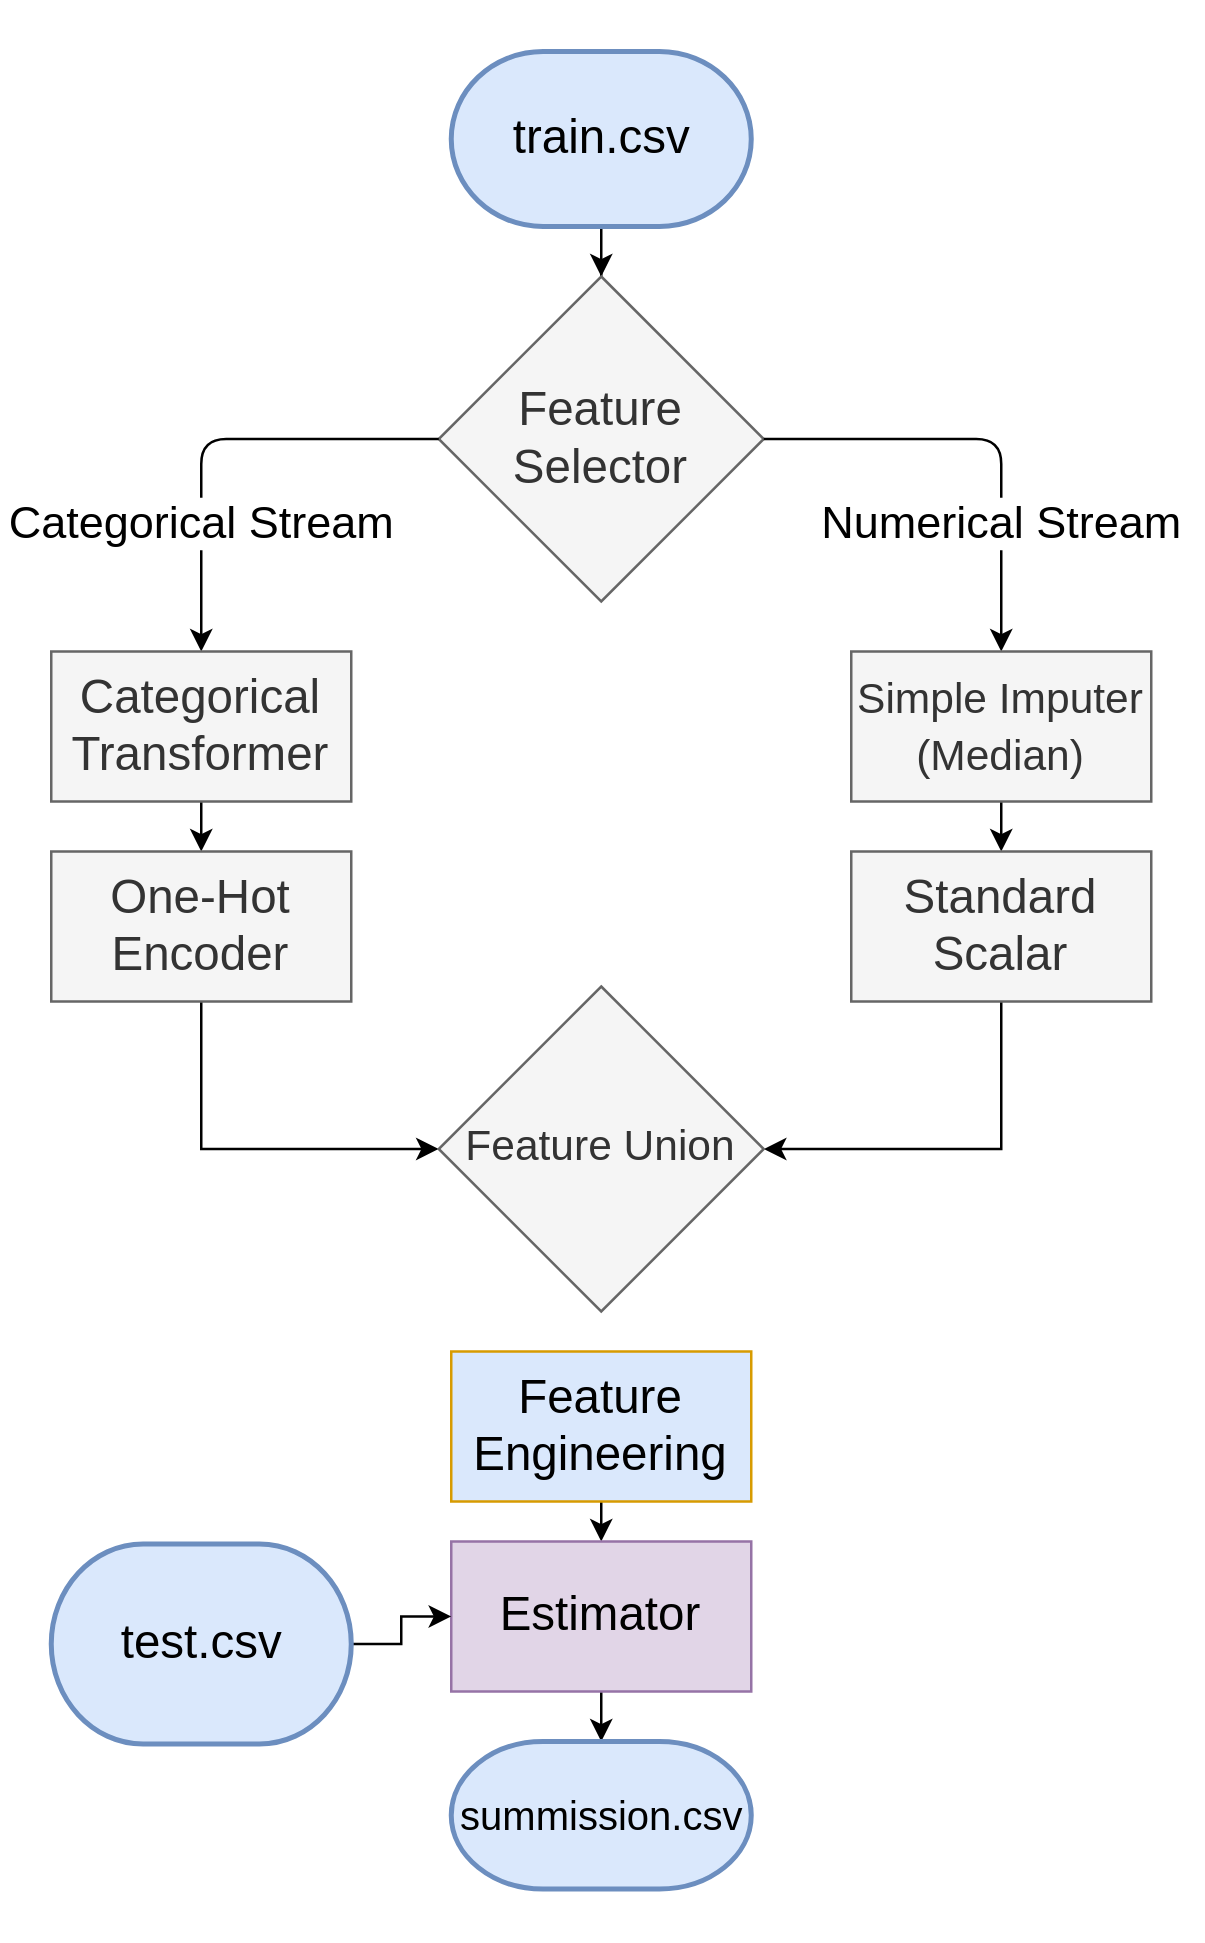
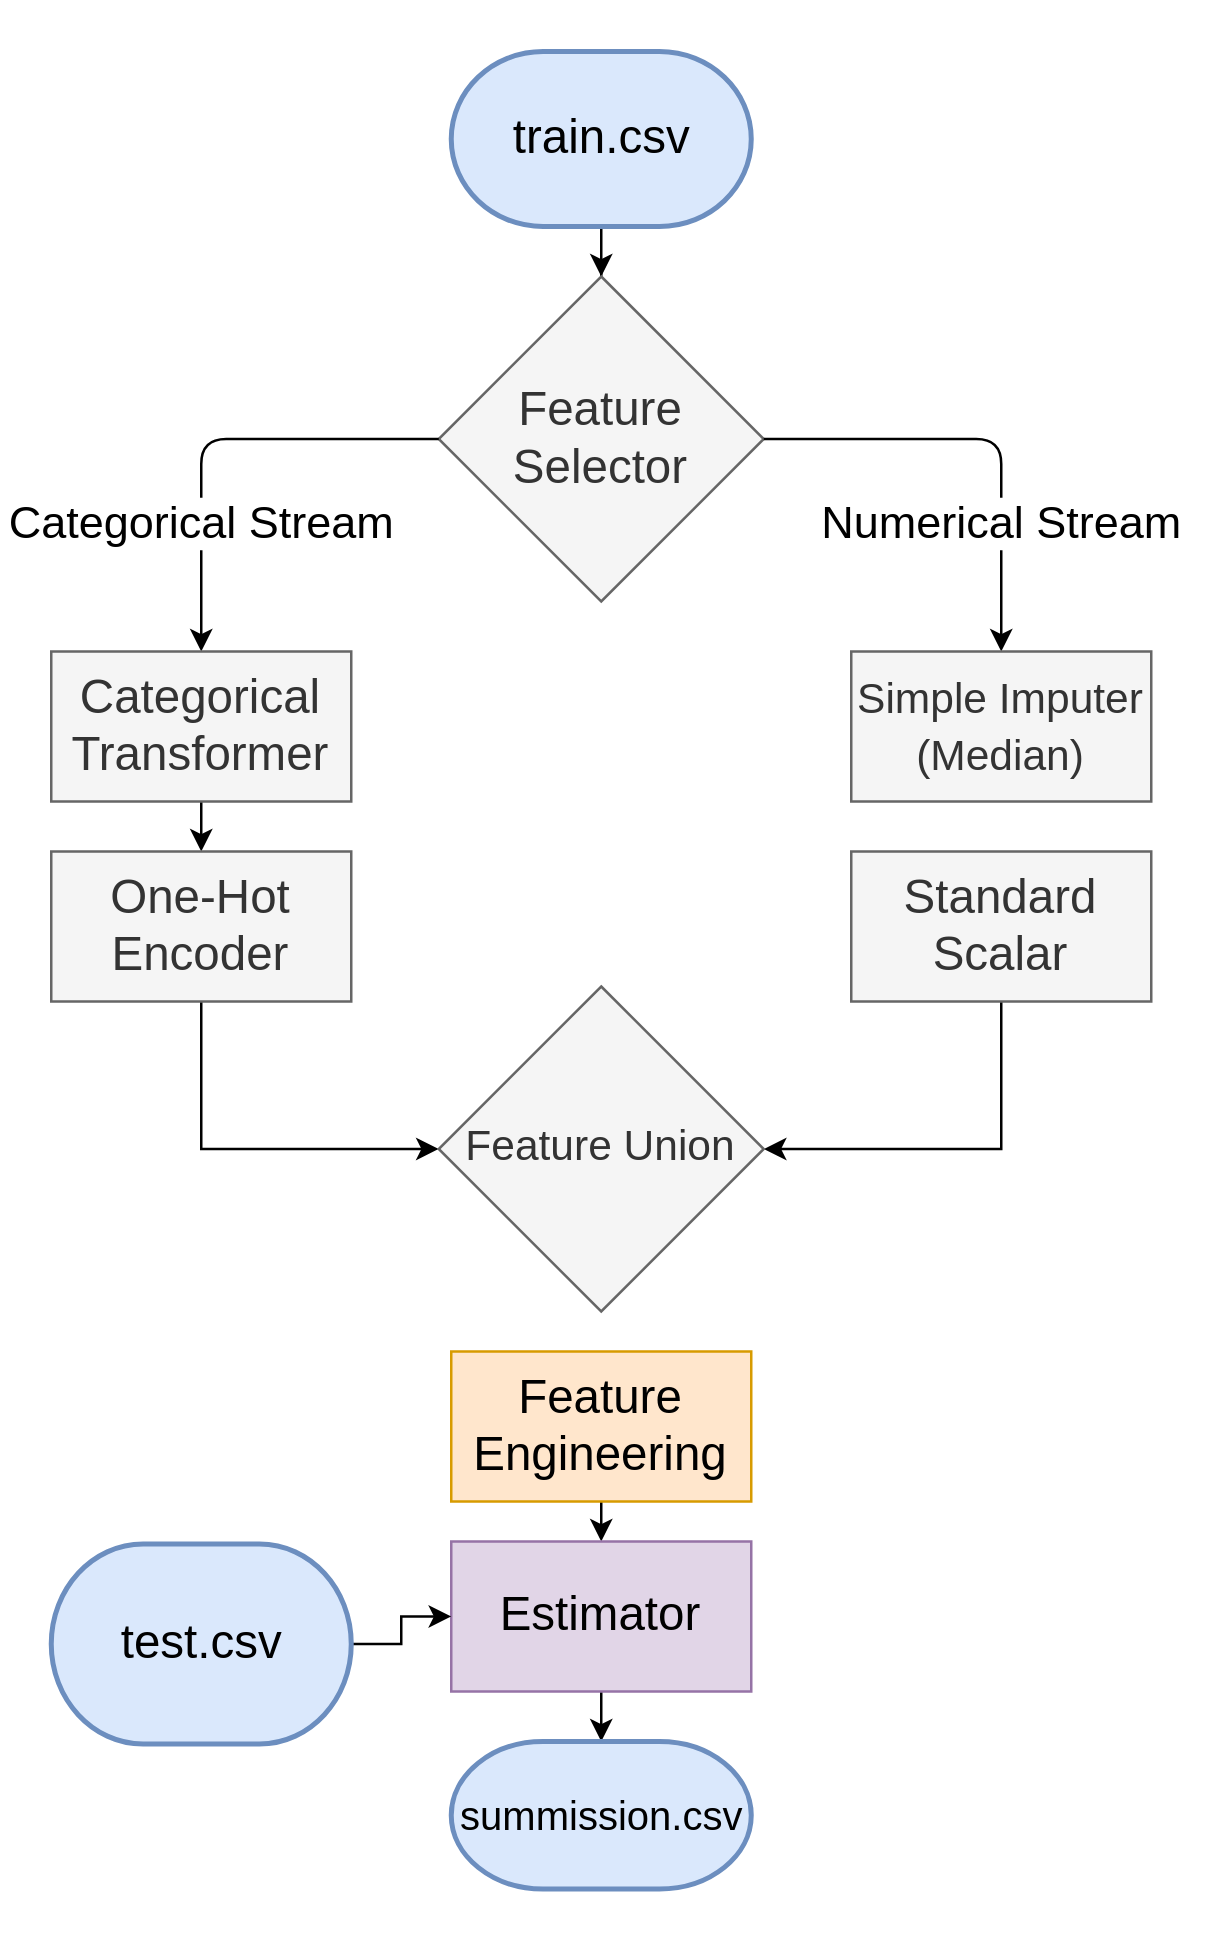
- <mxCell id="11" style="edgeStyle=orthogonalEdgeStyle;rounded=0;orthogonalLoop=1;jettySize=auto;html=1;exitX=0.5;exitY=1;exitDx=0;exitDy=0;entryX=0.5;entryY=0;entryDx=0;entryDy=0;strokeWidth=1;fontSize=19;" edge="1" parent="1" source="12" target="14"><mxGeometry relative="1" as="geometry" /></mxCell>
- <mxCell id="17" value="Feature Engineering" style="rounded=0;whiteSpace=wrap;html=1;fontSize=19;fillColor=#dae8fc;strokeColor=#d79b00;" vertex="1" parent="1"><mxGeometry x="180" y="540" width="120" height="60" as="geometry" /></mxCell>
+ <mxCell id="17" value="Feature Engineering" style="rounded=0;whiteSpace=wrap;html=1;fontSize=19;fillColor=#ffe6cc;strokeColor=#d79b00;" vertex="1" parent="1"><mxGeometry x="180" y="540" width="120" height="60" as="geometry" /></mxCell>
